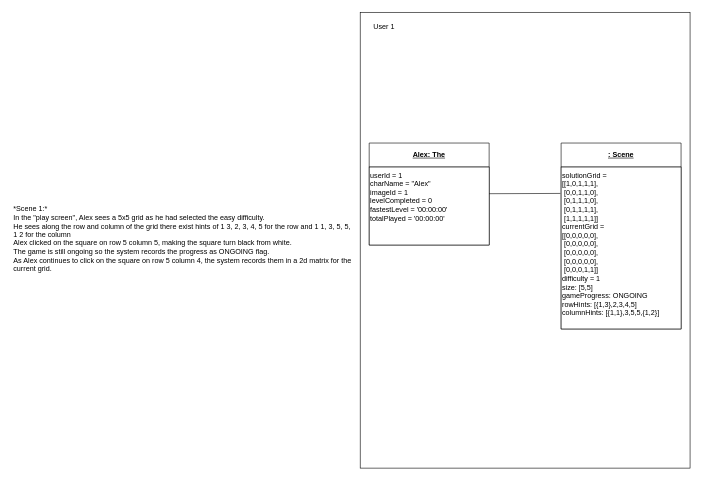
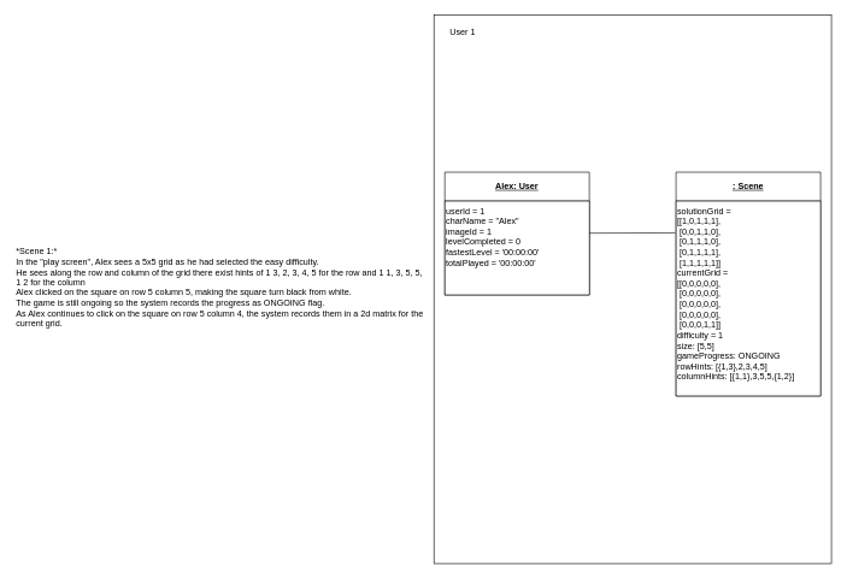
- <mxCell id="4" value="&lt;u&gt;Alex: The&lt;/u&gt;" style="swimlane;whiteSpace=wrap;html=1;startSize=40;" parent="1" vertex="1"><mxGeometry x="615" y="238" width="200" height="170" as="geometry"><mxRectangle x="200" y="204" width="100" height="40" as="alternateBounds" /></mxGeometry></mxCell>
+ <mxCell id="4" value="&lt;u&gt;Alex: User&lt;/u&gt;" style="swimlane;whiteSpace=wrap;html=1;startSize=40;" parent="1" vertex="1"><mxGeometry x="615" y="238" width="200" height="170" as="geometry"><mxRectangle x="200" y="204" width="100" height="40" as="alternateBounds" /></mxGeometry></mxCell>
